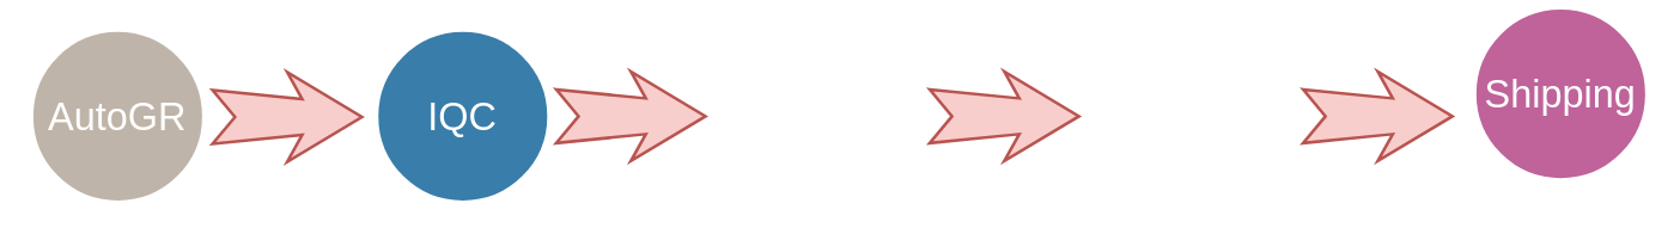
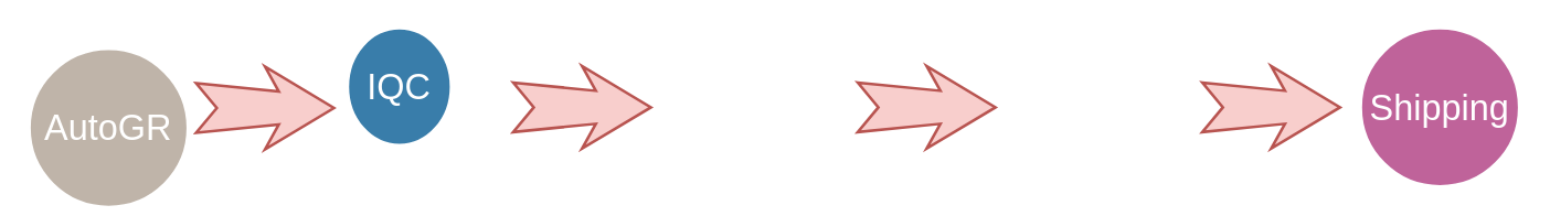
- <mxCell id="8" value="Shipping" style="ellipse;whiteSpace=wrap;html=1;rounded=0;shadow=0;strokeWidth=2;fontSize=26;align=center;fillColor=#BF639A;strokeColor=#FFFFFF;fontColor=#FFFFFF;" parent="1" vertex="1"><mxGeometry x="986" y="5" width="115" height="115" as="geometry" /></mxCell>
+ <mxCell id="8" value="Shipping" style="ellipse;whiteSpace=wrap;html=1;rounded=0;shadow=0;strokeWidth=2;fontSize=26;align=center;fillColor=#BF639A;strokeColor=#FFFFFF;fontColor=#FFFFFF;" parent="1" vertex="1"><mxGeometry x="986" y="20" width="115" height="115" as="geometry" /></mxCell>
- <mxCell id="2" value="AutoGR" style="ellipse;whiteSpace=wrap;html=1;rounded=0;shadow=0;strokeWidth=2;fontSize=26;align=center;fillColor=#BFB4A9;strokeColor=#FFFFFF;fontColor=#FFFFFF;" parent="1" vertex="1"><mxGeometry x="20" y="20" width="115" height="115" as="geometry" /></mxCell>
+ <mxCell id="2" value="AutoGR" style="ellipse;whiteSpace=wrap;html=1;rounded=0;shadow=0;strokeWidth=2;fontSize=26;align=center;fillColor=#BFB4A9;strokeColor=#FFFFFF;fontColor=#FFFFFF;" parent="1" vertex="1"><mxGeometry x="20" y="35" width="115" height="115" as="geometry" /></mxCell>
- <mxCell id="4" value="IQC" style="ellipse;whiteSpace=wrap;html=1;rounded=0;shadow=0;strokeWidth=2;fontSize=26;align=center;fillColor=#397DAA;strokeColor=#FFFFFF;fontColor=#FFFFFF;" parent="1" vertex="1"><mxGeometry x="251" y="20" width="115" height="115" as="geometry" /></mxCell>
+ <mxCell id="4" value="IQC" style="ellipse;whiteSpace=wrap;html=1;rounded=0;shadow=0;strokeWidth=2;fontSize=26;align=center;fillColor=#397DAA;strokeColor=#FFFFFF;fontColor=#FFFFFF;" parent="1" vertex="1"><mxGeometry x="251" y="20" width="75" height="85" as="geometry" /></mxCell>
